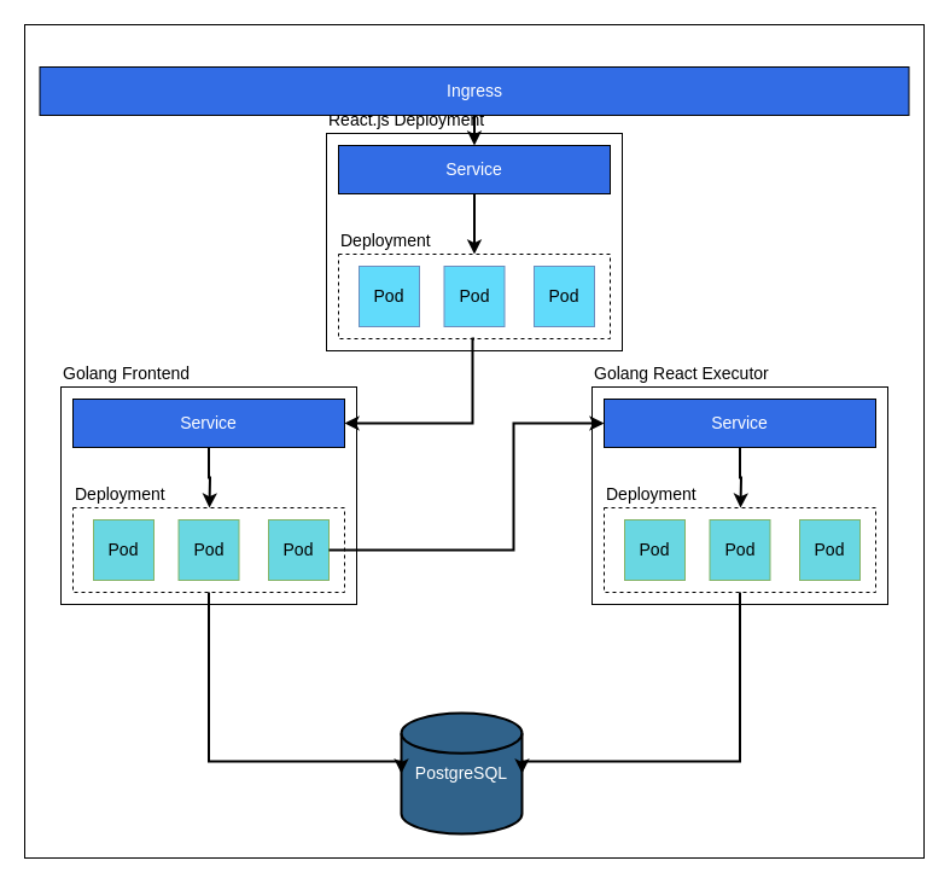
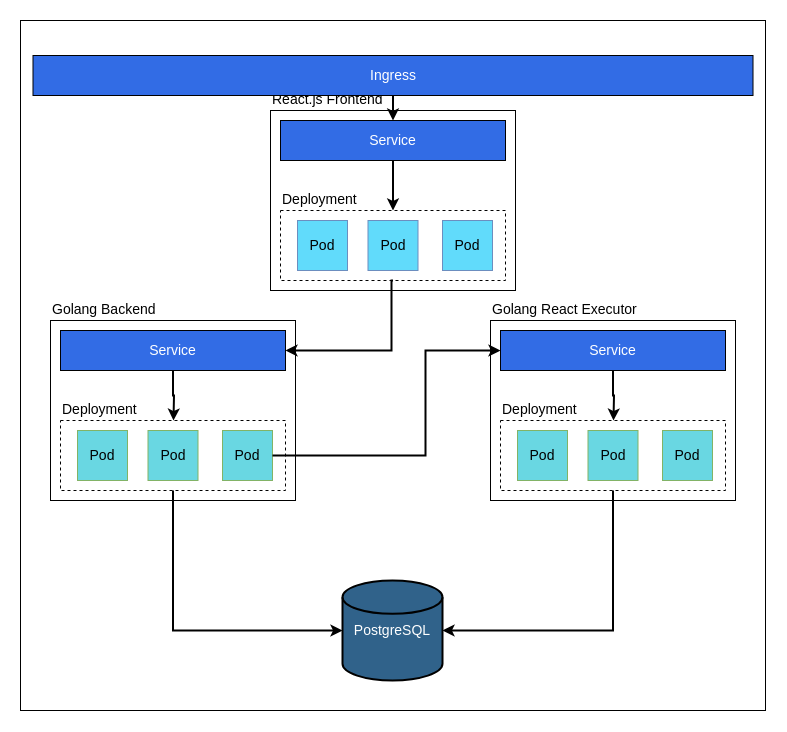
- <mxCell id="5" value="React.js Deployment" style="rounded=0;whiteSpace=wrap;html=1;fontColor=#000000;fillColor=none;labelPosition=center;verticalLabelPosition=top;align=left;verticalAlign=bottom;fontSize=14;strokeColor=#000000;" parent="1" vertex="1"><mxGeometry x="270" y="110" width="245" height="180" as="geometry" /></mxCell>
+ <mxCell id="5" value="React.js Frontend" style="rounded=0;whiteSpace=wrap;html=1;fontColor=#000000;fillColor=none;labelPosition=center;verticalLabelPosition=top;align=left;verticalAlign=bottom;fontSize=14;strokeColor=#000000;" parent="1" vertex="1"><mxGeometry x="270" y="110" width="245" height="180" as="geometry" /></mxCell>
- <mxCell id="4" value="Golang&amp;nbsp;Frontend" style="rounded=0;whiteSpace=wrap;html=1;fontColor=#000000;fillColor=none;labelPosition=center;verticalLabelPosition=top;align=left;verticalAlign=bottom;fontSize=14;strokeColor=#000000;" parent="1" vertex="1"><mxGeometry x="50" y="320" width="245" height="180" as="geometry" /></mxCell>
+ <mxCell id="4" value="Golang&amp;nbsp;Backend" style="rounded=0;whiteSpace=wrap;html=1;fontColor=#000000;fillColor=none;labelPosition=center;verticalLabelPosition=top;align=left;verticalAlign=bottom;fontSize=14;strokeColor=#000000;" parent="1" vertex="1"><mxGeometry x="50" y="320" width="245" height="180" as="geometry" /></mxCell>
- <mxCell id="28" value="PostgreSQL" style="strokeWidth=2;html=1;shape=mxgraph.flowchart.database;whiteSpace=wrap;fontColor=#FFFFFF;fillColor=#30628A;fontSize=14;" parent="1" vertex="1"><mxGeometry x="332" y="590" width="100" height="100" as="geometry" /></mxCell>
+ <mxCell id="28" value="PostgreSQL" style="strokeWidth=2;html=1;shape=mxgraph.flowchart.database;whiteSpace=wrap;fontColor=#FFFFFF;fillColor=#30628A;fontSize=14;" parent="1" vertex="1"><mxGeometry x="342" y="580" width="100" height="100" as="geometry" /></mxCell>
